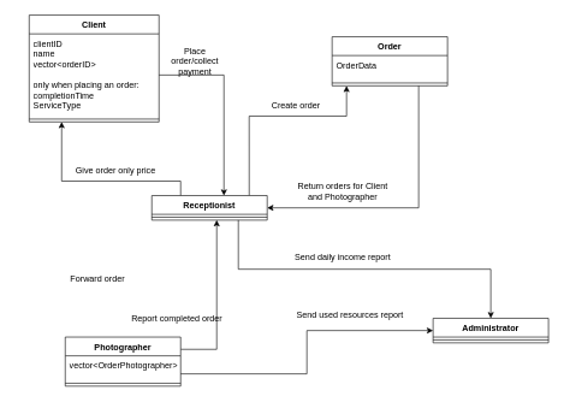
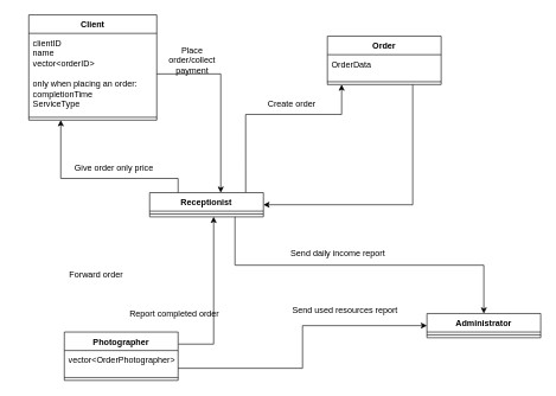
- <mxCell id="24" value="Return orders for Client and Photographer" style="text;html=1;align=center;verticalAlign=middle;whiteSpace=wrap;rounded=0;" vertex="1" parent="1"><mxGeometry x="405" y="250" width="140" height="30" as="geometry" /></mxCell>
